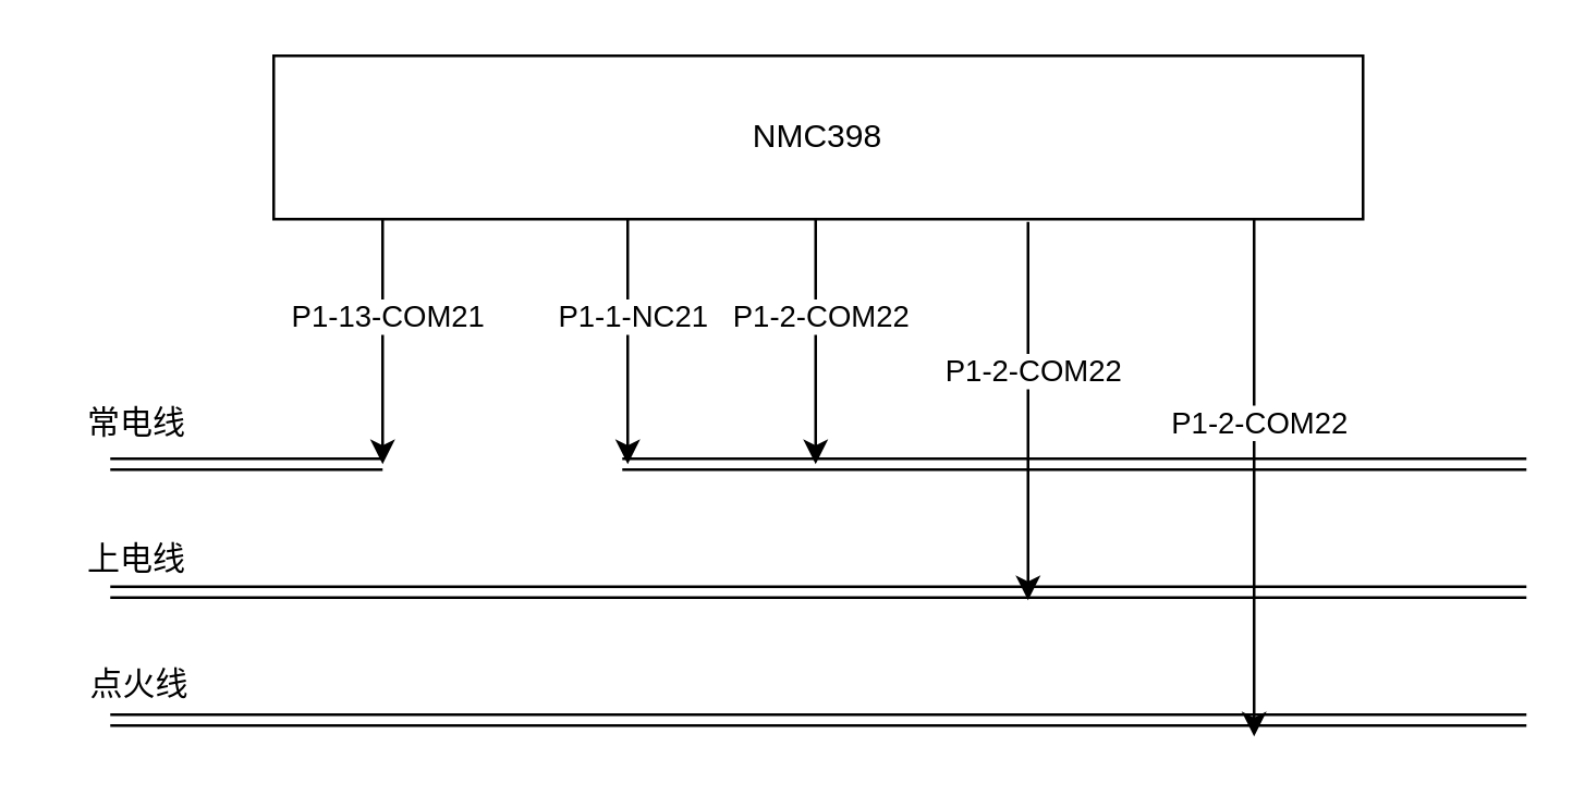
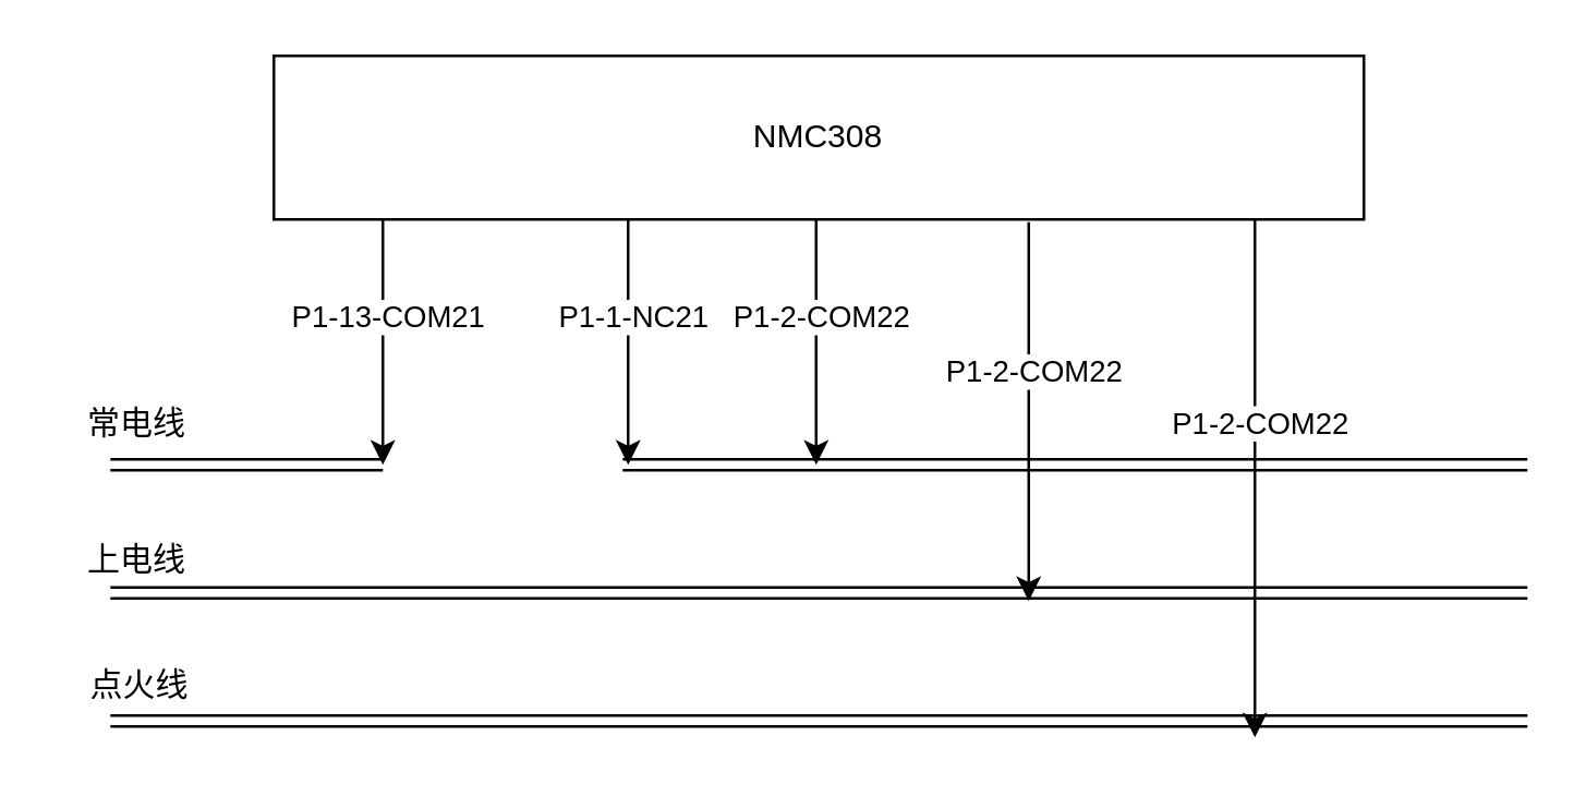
- <mxCell id="4" value="NMC398" style="rounded=0;whiteSpace=wrap;html=1;" vertex="1" parent="1"><mxGeometry x="100" y="20" width="400" height="60" as="geometry" /></mxCell>
+ <mxCell id="4" value="NMC308" style="rounded=0;whiteSpace=wrap;html=1;" vertex="1" parent="1"><mxGeometry x="100" y="20" width="400" height="60" as="geometry" /></mxCell>
